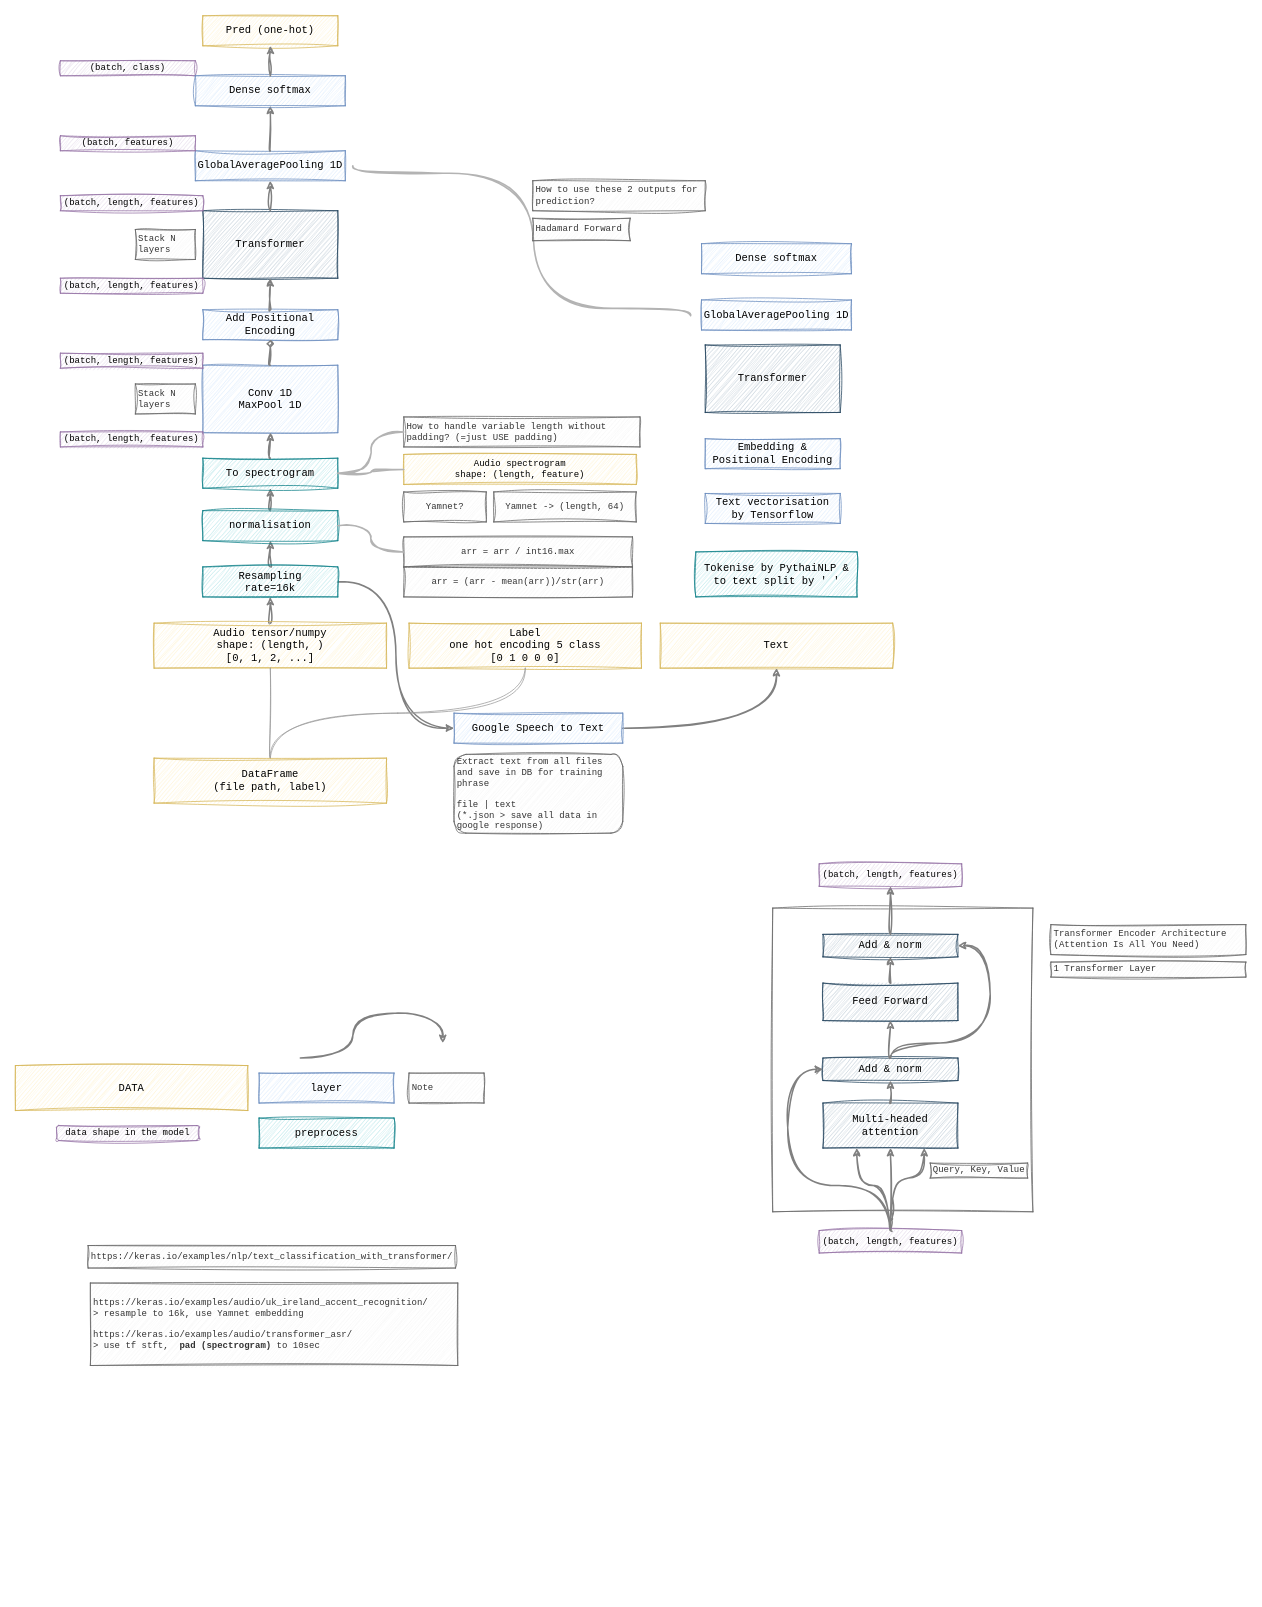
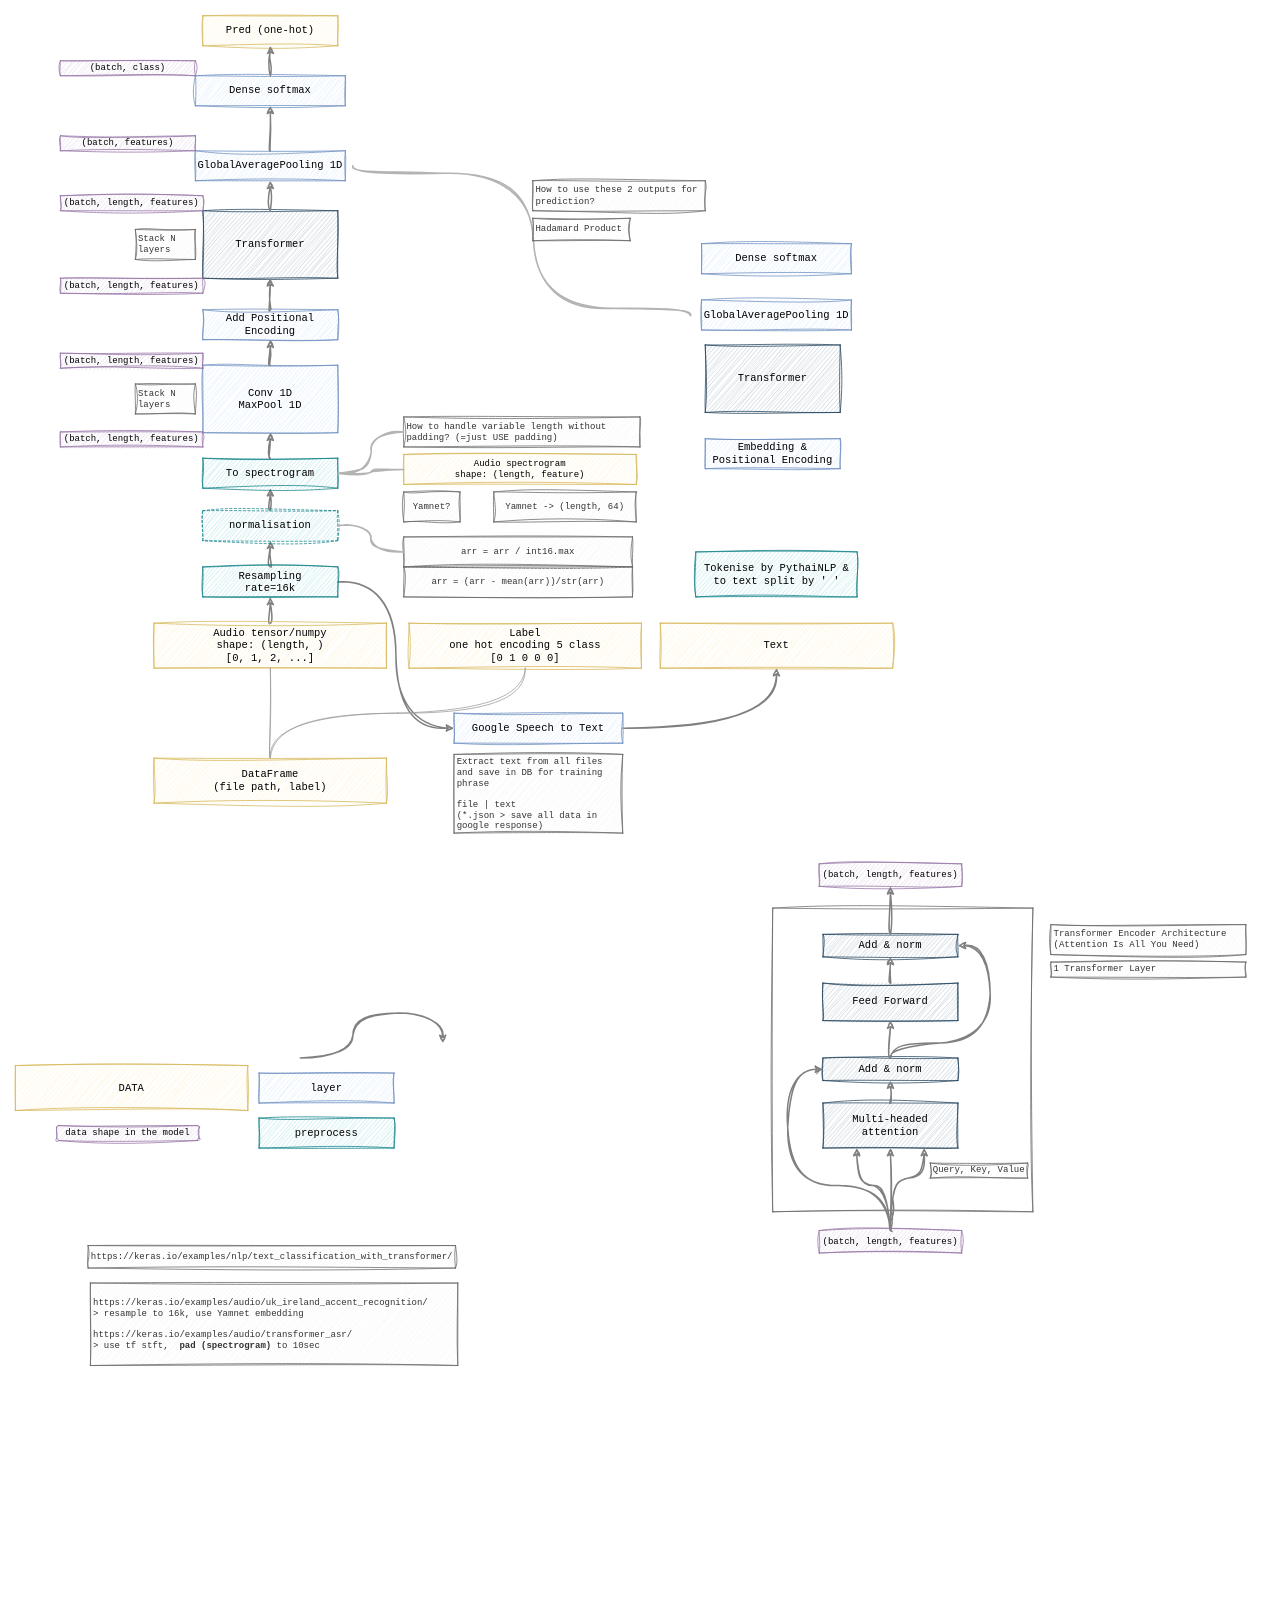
- <mxCell id="81" value="Hadamard Forward" style="rounded=0;fontFamily=Courier New;fontSize=12;fillColor=#f5f5f5;strokeColor=#666666;fontColor=#333333;align=left;labelBackgroundColor=none;whiteSpace=wrap;html=1;spacingLeft=2;spacingRight=2;spacingBottom=2;spacingTop=2;sketch=1;curveFitting=1;jiggle=2;" vertex="1" parent="1"><mxGeometry x="710" y="290" width="130" height="30" as="geometry" /></mxCell>
+ <mxCell id="81" value="Hadamard Product" style="rounded=0;fontFamily=Courier New;fontSize=12;fillColor=#f5f5f5;strokeColor=#666666;fontColor=#333333;align=left;labelBackgroundColor=none;whiteSpace=wrap;html=1;spacingLeft=2;spacingRight=2;spacingBottom=2;spacingTop=2;sketch=1;curveFitting=1;jiggle=2;" vertex="1" parent="1"><mxGeometry x="710" y="290" width="130" height="30" as="geometry" /></mxCell>
- <mxCell id="34" style="edgeStyle=orthogonalEdgeStyle;rounded=0;hachureGap=4;orthogonalLoop=1;jettySize=auto;html=1;strokeColor=#808080;strokeWidth=2;fontFamily=Architects Daughter;fontSource=https%3A%2F%2Ffonts.googleapis.com%2Fcss%3Ffamily%3DArchitects%2BDaughter;fontSize=16;curved=1;spacingTop=2;spacingLeft=2;spacingBottom=2;spacingRight=2;sketch=1;curveFitting=1;jiggle=2;exitX=0.5;exitY=0;exitDx=0;exitDy=0;entryX=0.5;entryY=1;entryDx=0;entryDy=0;endArrow=diamond;" edge="1" parent="1" source="28" target="29"><mxGeometry relative="1" as="geometry"><mxPoint x="494" y="490" as="sourcePoint" /><mxPoint x="654" y="500" as="targetPoint" /></mxGeometry></mxCell>
+ <mxCell id="34" style="edgeStyle=orthogonalEdgeStyle;rounded=0;hachureGap=4;orthogonalLoop=1;jettySize=auto;html=1;strokeColor=#808080;strokeWidth=2;fontFamily=Architects Daughter;fontSource=https%3A%2F%2Ffonts.googleapis.com%2Fcss%3Ffamily%3DArchitects%2BDaughter;fontSize=16;curved=1;spacingTop=2;spacingLeft=2;spacingBottom=2;spacingRight=2;sketch=1;curveFitting=1;jiggle=2;exitX=0.5;exitY=0;exitDx=0;exitDy=0;entryX=0.5;entryY=1;entryDx=0;entryDy=0;" edge="1" parent="1" source="28" target="29"><mxGeometry relative="1" as="geometry"><mxPoint x="494" y="490" as="sourcePoint" /><mxPoint x="654" y="500" as="targetPoint" /></mxGeometry></mxCell>
- <mxCell id="15" value="Yamnet?" style="rounded=0;fontFamily=Courier New;fontSize=12;fillColor=#f5f5f5;strokeColor=#666666;fontColor=#333333;align=center;labelBackgroundColor=none;whiteSpace=wrap;html=1;spacingTop=2;spacingLeft=2;spacingBottom=2;spacingRight=2;sketch=1;curveFitting=1;jiggle=2;" vertex="1" parent="1"><mxGeometry x="538" y="655" width="110" height="40" as="geometry" /></mxCell>
+ <mxCell id="15" value="Yamnet?" style="rounded=0;fontFamily=Courier New;fontSize=12;fillColor=#f5f5f5;strokeColor=#666666;fontColor=#333333;align=center;labelBackgroundColor=none;whiteSpace=wrap;html=1;spacingTop=2;spacingLeft=2;spacingBottom=2;spacingRight=2;sketch=1;curveFitting=1;jiggle=2;" vertex="1" parent="1"><mxGeometry x="538" y="655" width="75" height="40" as="geometry" /></mxCell>
- <mxCell id="63" value="Text vectorisation by Tensorflow" style="rounded=0;whiteSpace=wrap;html=1;fontFamily=Courier New;fontSize=14;fillColor=#dae8fc;strokeColor=#6c8ebf;spacingTop=2;spacingLeft=2;spacingBottom=2;spacingRight=2;sketch=1;curveFitting=1;jiggle=2;" vertex="1" parent="1"><mxGeometry x="940" y="657" width="180" height="40" as="geometry" /></mxCell>
- <mxCell id="9" value="normalisation" style="rounded=0;whiteSpace=wrap;html=1;fontFamily=Courier New;fontSize=14;fillColor=#b0e3e6;strokeColor=#0e8088;spacingTop=2;spacingLeft=2;spacingBottom=2;spacingRight=2;sketch=1;curveFitting=1;jiggle=2;" vertex="1" parent="1"><mxGeometry x="270" y="680" width="180" height="40" as="geometry" /></mxCell>
+ <mxCell id="9" value="normalisation" style="rounded=0;whiteSpace=wrap;html=1;fontFamily=Courier New;fontSize=14;fillColor=#b0e3e6;strokeColor=#0e8088;spacingTop=2;spacingLeft=2;spacingBottom=2;spacingRight=2;sketch=1;curveFitting=1;jiggle=2;dashed=1;" vertex="1" parent="1"><mxGeometry x="270" y="680" width="180" height="40" as="geometry" /></mxCell>
- <mxCell id="78" value="Extract text from all files and save in DB for training phrase&lt;br&gt;&lt;br&gt;file | text &lt;br&gt;(*.json &amp;gt; save all data in google response)" style="fontFamily=Courier New;fontSize=12;fillColor=#f5f5f5;strokeColor=#666666;fontColor=#333333;align=left;labelBackgroundColor=none;whiteSpace=wrap;html=1;spacingLeft=2;spacingRight=2;spacingBottom=2;spacingTop=2;sketch=1;curveFitting=1;jiggle=2;rounded=1;" vertex="1" parent="1"><mxGeometry x="605" y="1005" width="225" height="105" as="geometry" /></mxCell>
+ <mxCell id="78" value="Extract text from all files and save in DB for training phrase&lt;br&gt;&lt;br&gt;file | text &lt;br&gt;(*.json &amp;gt; save all data in google response)" style="rounded=0;fontFamily=Courier New;fontSize=12;fillColor=#f5f5f5;strokeColor=#666666;fontColor=#333333;align=left;labelBackgroundColor=none;whiteSpace=wrap;html=1;spacingLeft=2;spacingRight=2;spacingBottom=2;spacingTop=2;sketch=1;curveFitting=1;jiggle=2;" vertex="1" parent="1"><mxGeometry x="605" y="1005" width="225" height="105" as="geometry" /></mxCell>
- <mxCell id="27" value="Note" style="rounded=0;fontFamily=Courier New;fontSize=12;fillColor=#f5f5f5;strokeColor=#666666;fontColor=#333333;align=left;labelBackgroundColor=none;whiteSpace=wrap;html=1;spacingLeft=2;spacingRight=2;spacingBottom=2;spacingTop=2;sketch=1;curveFitting=1;jiggle=2;" vertex="1" parent="1"><mxGeometry x="545" y="1430" width="100" height="40" as="geometry" /></mxCell>
